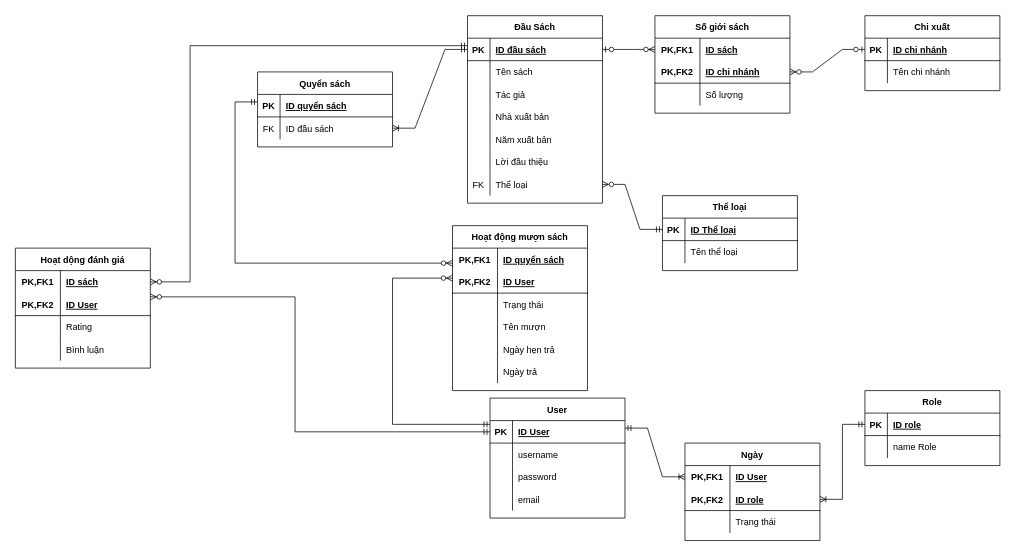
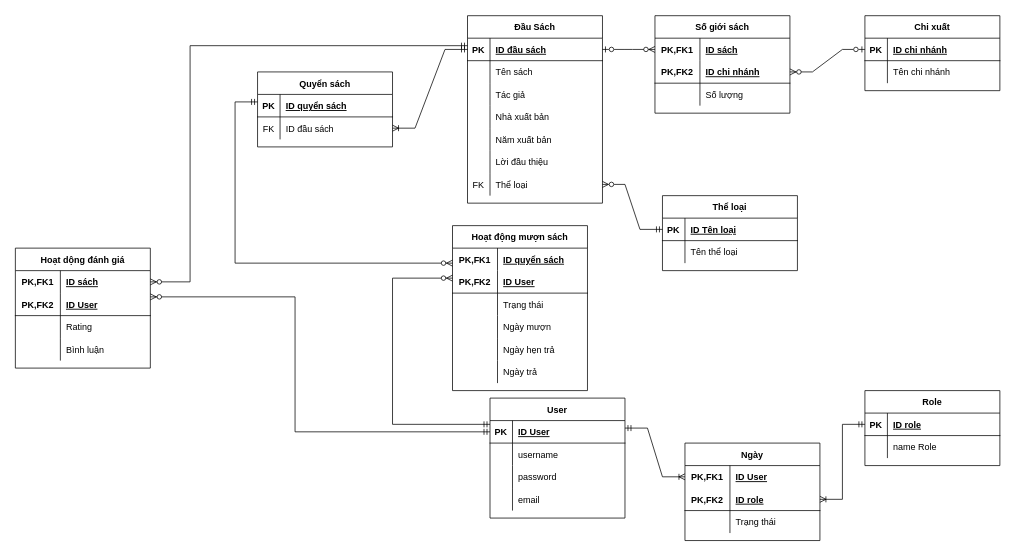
- <mxCell id="97" value="ID Thể loại" style="shape=partialRectangle;connectable=0;fillColor=none;top=0;left=0;bottom=0;right=0;align=left;spacingLeft=6;fontStyle=5;overflow=hidden;" vertex="1" parent="95"><mxGeometry x="30" width="150" height="30" as="geometry"><mxRectangle width="150" height="30" as="alternateBounds" /></mxGeometry></mxCell>
+ <mxCell id="97" value="ID Tên loại" style="shape=partialRectangle;connectable=0;fillColor=none;top=0;left=0;bottom=0;right=0;align=left;spacingLeft=6;fontStyle=5;overflow=hidden;" vertex="1" parent="95"><mxGeometry x="30" width="150" height="30" as="geometry"><mxRectangle width="150" height="30" as="alternateBounds" /></mxGeometry></mxCell>
- <mxCell id="77" value="Tên mượn" style="shape=partialRectangle;connectable=0;fillColor=none;top=0;left=0;bottom=0;right=0;align=left;spacingLeft=6;overflow=hidden;" vertex="1" parent="75"><mxGeometry x="60" width="120" height="30" as="geometry"><mxRectangle width="120" height="30" as="alternateBounds" /></mxGeometry></mxCell>
+ <mxCell id="77" value="Ngày mượn" style="shape=partialRectangle;connectable=0;fillColor=none;top=0;left=0;bottom=0;right=0;align=left;spacingLeft=6;overflow=hidden;" vertex="1" parent="75"><mxGeometry x="60" width="120" height="30" as="geometry"><mxRectangle width="120" height="30" as="alternateBounds" /></mxGeometry></mxCell>
